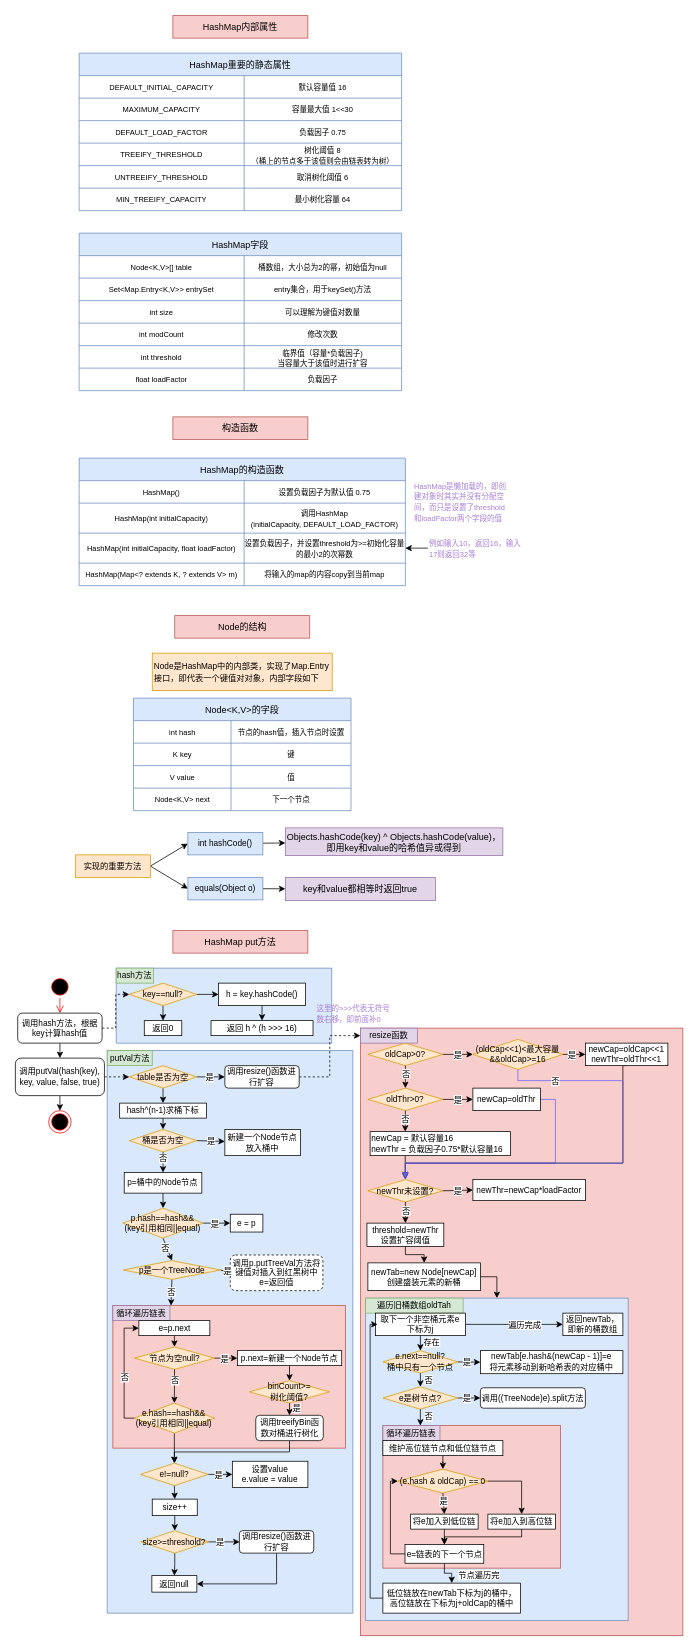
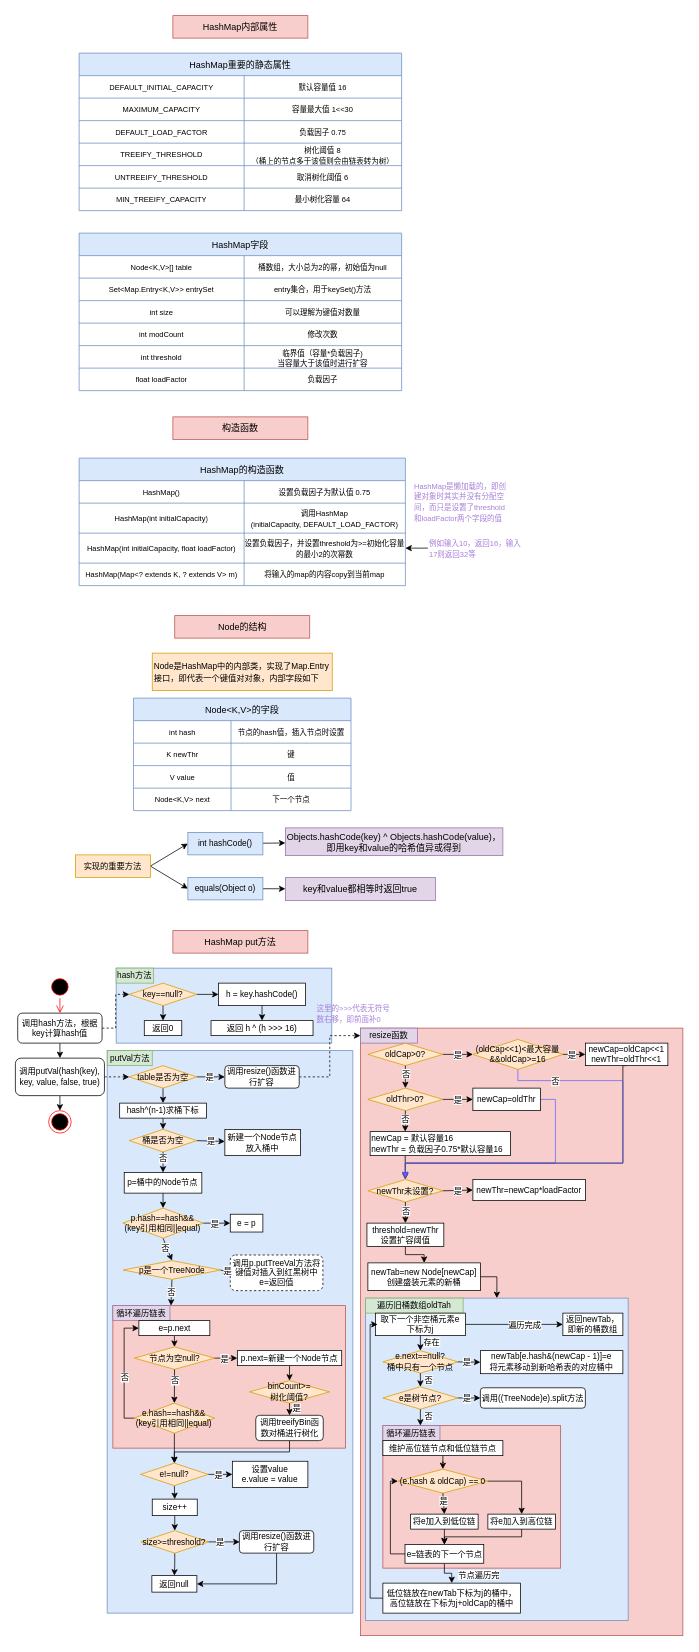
- <mxCell id="65" value="&lt;font style=&quot;font-size: 10px&quot;&gt;K key&lt;/font&gt;" style="shape=partialRectangle;html=1;whiteSpace=wrap;connectable=0;fillColor=none;top=0;left=0;bottom=0;right=0;overflow=hidden;pointerEvents=1;" vertex="1" parent="64"><mxGeometry width="130" height="30" as="geometry"><mxRectangle width="130" height="30" as="alternateBounds" /></mxGeometry></mxCell>
+ <mxCell id="65" value="&lt;font style=&quot;font-size: 10px&quot;&gt;K newThr&lt;/font&gt;" style="shape=partialRectangle;html=1;whiteSpace=wrap;connectable=0;fillColor=none;top=0;left=0;bottom=0;right=0;overflow=hidden;pointerEvents=1;" vertex="1" parent="64"><mxGeometry width="130" height="30" as="geometry"><mxRectangle width="130" height="30" as="alternateBounds" /></mxGeometry></mxCell>
